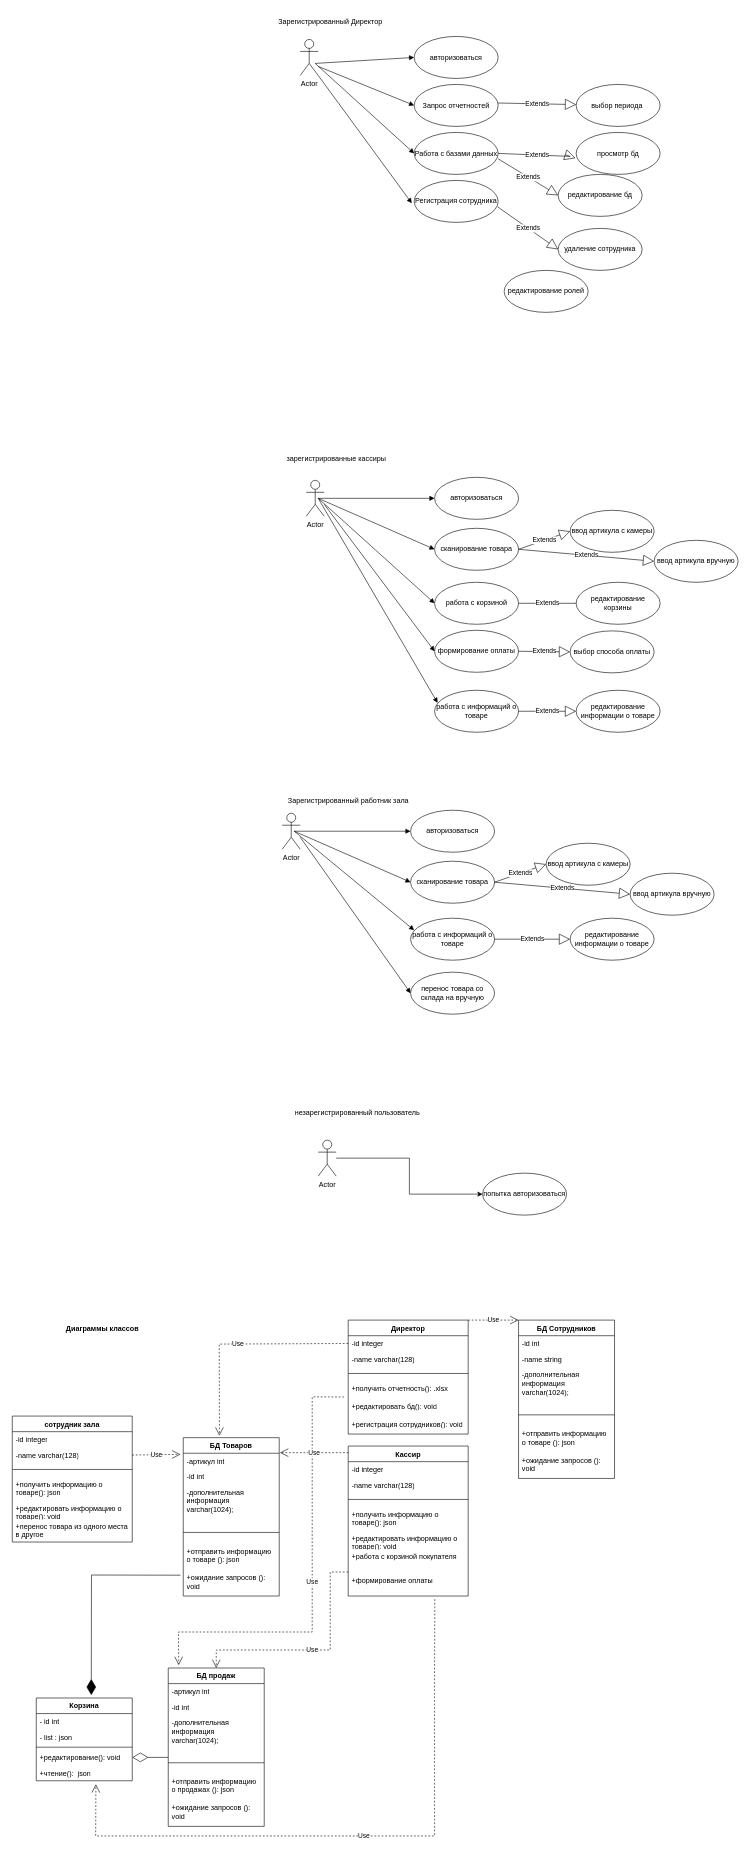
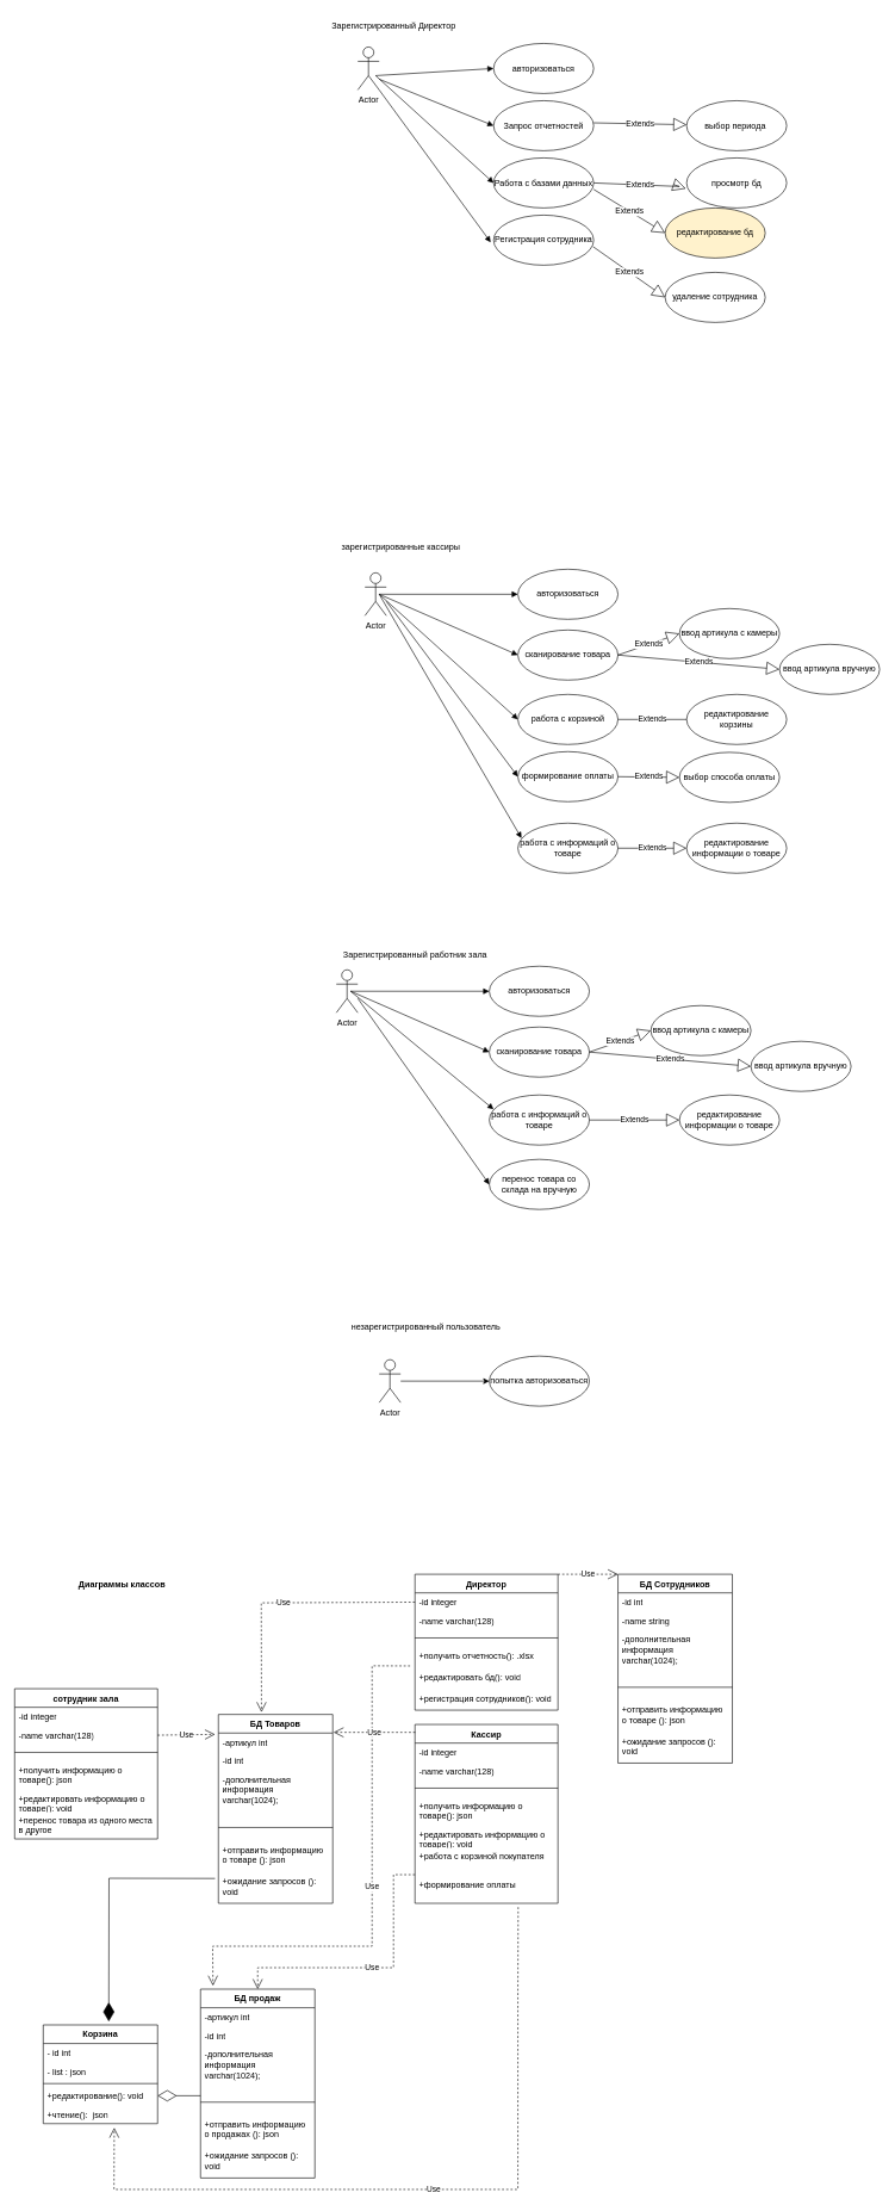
- <mxCell id="15" value="редактирование бд" style="ellipse;whiteSpace=wrap;html=1;" vertex="1" parent="1"><mxGeometry x="930" y="290" width="140" height="70" as="geometry" /></mxCell>
+ <mxCell id="15" value="редактирование бд" style="ellipse;whiteSpace=wrap;html=1;fillColor=#fff2cc;" vertex="1" parent="1"><mxGeometry x="930" y="290" width="140" height="70" as="geometry" /></mxCell>
- <mxCell id="12" value="редактирование ролей" style="ellipse;whiteSpace=wrap;html=1;" vertex="1" parent="1"><mxGeometry x="840" y="450" width="140" height="70" as="geometry" /></mxCell>
- <mxCell id="62" value="попытка авторизоваться" style="ellipse;whiteSpace=wrap;html=1;" vertex="1" parent="1"><mxGeometry x="804" y="1955" width="140" height="70" as="geometry" /></mxCell>
+ <mxCell id="62" value="попытка авторизоваться" style="ellipse;whiteSpace=wrap;html=1;" vertex="1" parent="1"><mxGeometry x="684" y="1895" width="140" height="70" as="geometry" /></mxCell>
